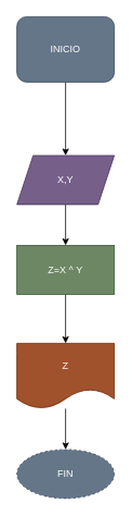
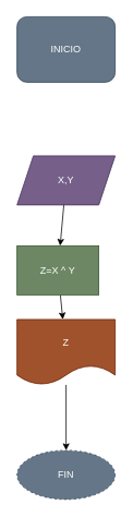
- <mxCell id="2" value="" style="edgeStyle=none;html=1;" edge="1" parent="1" source="3" target="5"><mxGeometry relative="1" as="geometry" /></mxCell>
- <mxCell id="7" value="Z=X ^ Y" style="whiteSpace=wrap;html=1;fillColor=#6d8764;fontColor=#ffffff;strokeColor=#3A5431;" vertex="1" parent="1"><mxGeometry x="20" y="300" width="120" height="60" as="geometry" /></mxCell>
+ <mxCell id="7" value="Z=X ^ Y" style="whiteSpace=wrap;html=1;fillColor=#6d8764;fontColor=#ffffff;strokeColor=#3A5431;" vertex="1" parent="1"><mxGeometry x="20" y="300" width="100" height="60" as="geometry" /></mxCell>
- <mxCell id="9" value="Z" style="shape=document;whiteSpace=wrap;html=1;boundedLbl=1;fillColor=#a0522d;fontColor=#ffffff;strokeColor=#6D1F00;" vertex="1" parent="1"><mxGeometry x="20" y="420" width="120" height="80" as="geometry" /></mxCell>
+ <mxCell id="9" value="Z" style="shape=document;whiteSpace=wrap;html=1;boundedLbl=1;fillColor=#a0522d;fontColor=#ffffff;strokeColor=#6D1F00;" vertex="1" parent="1"><mxGeometry x="20" y="390" width="120" height="80" as="geometry" /></mxCell>
